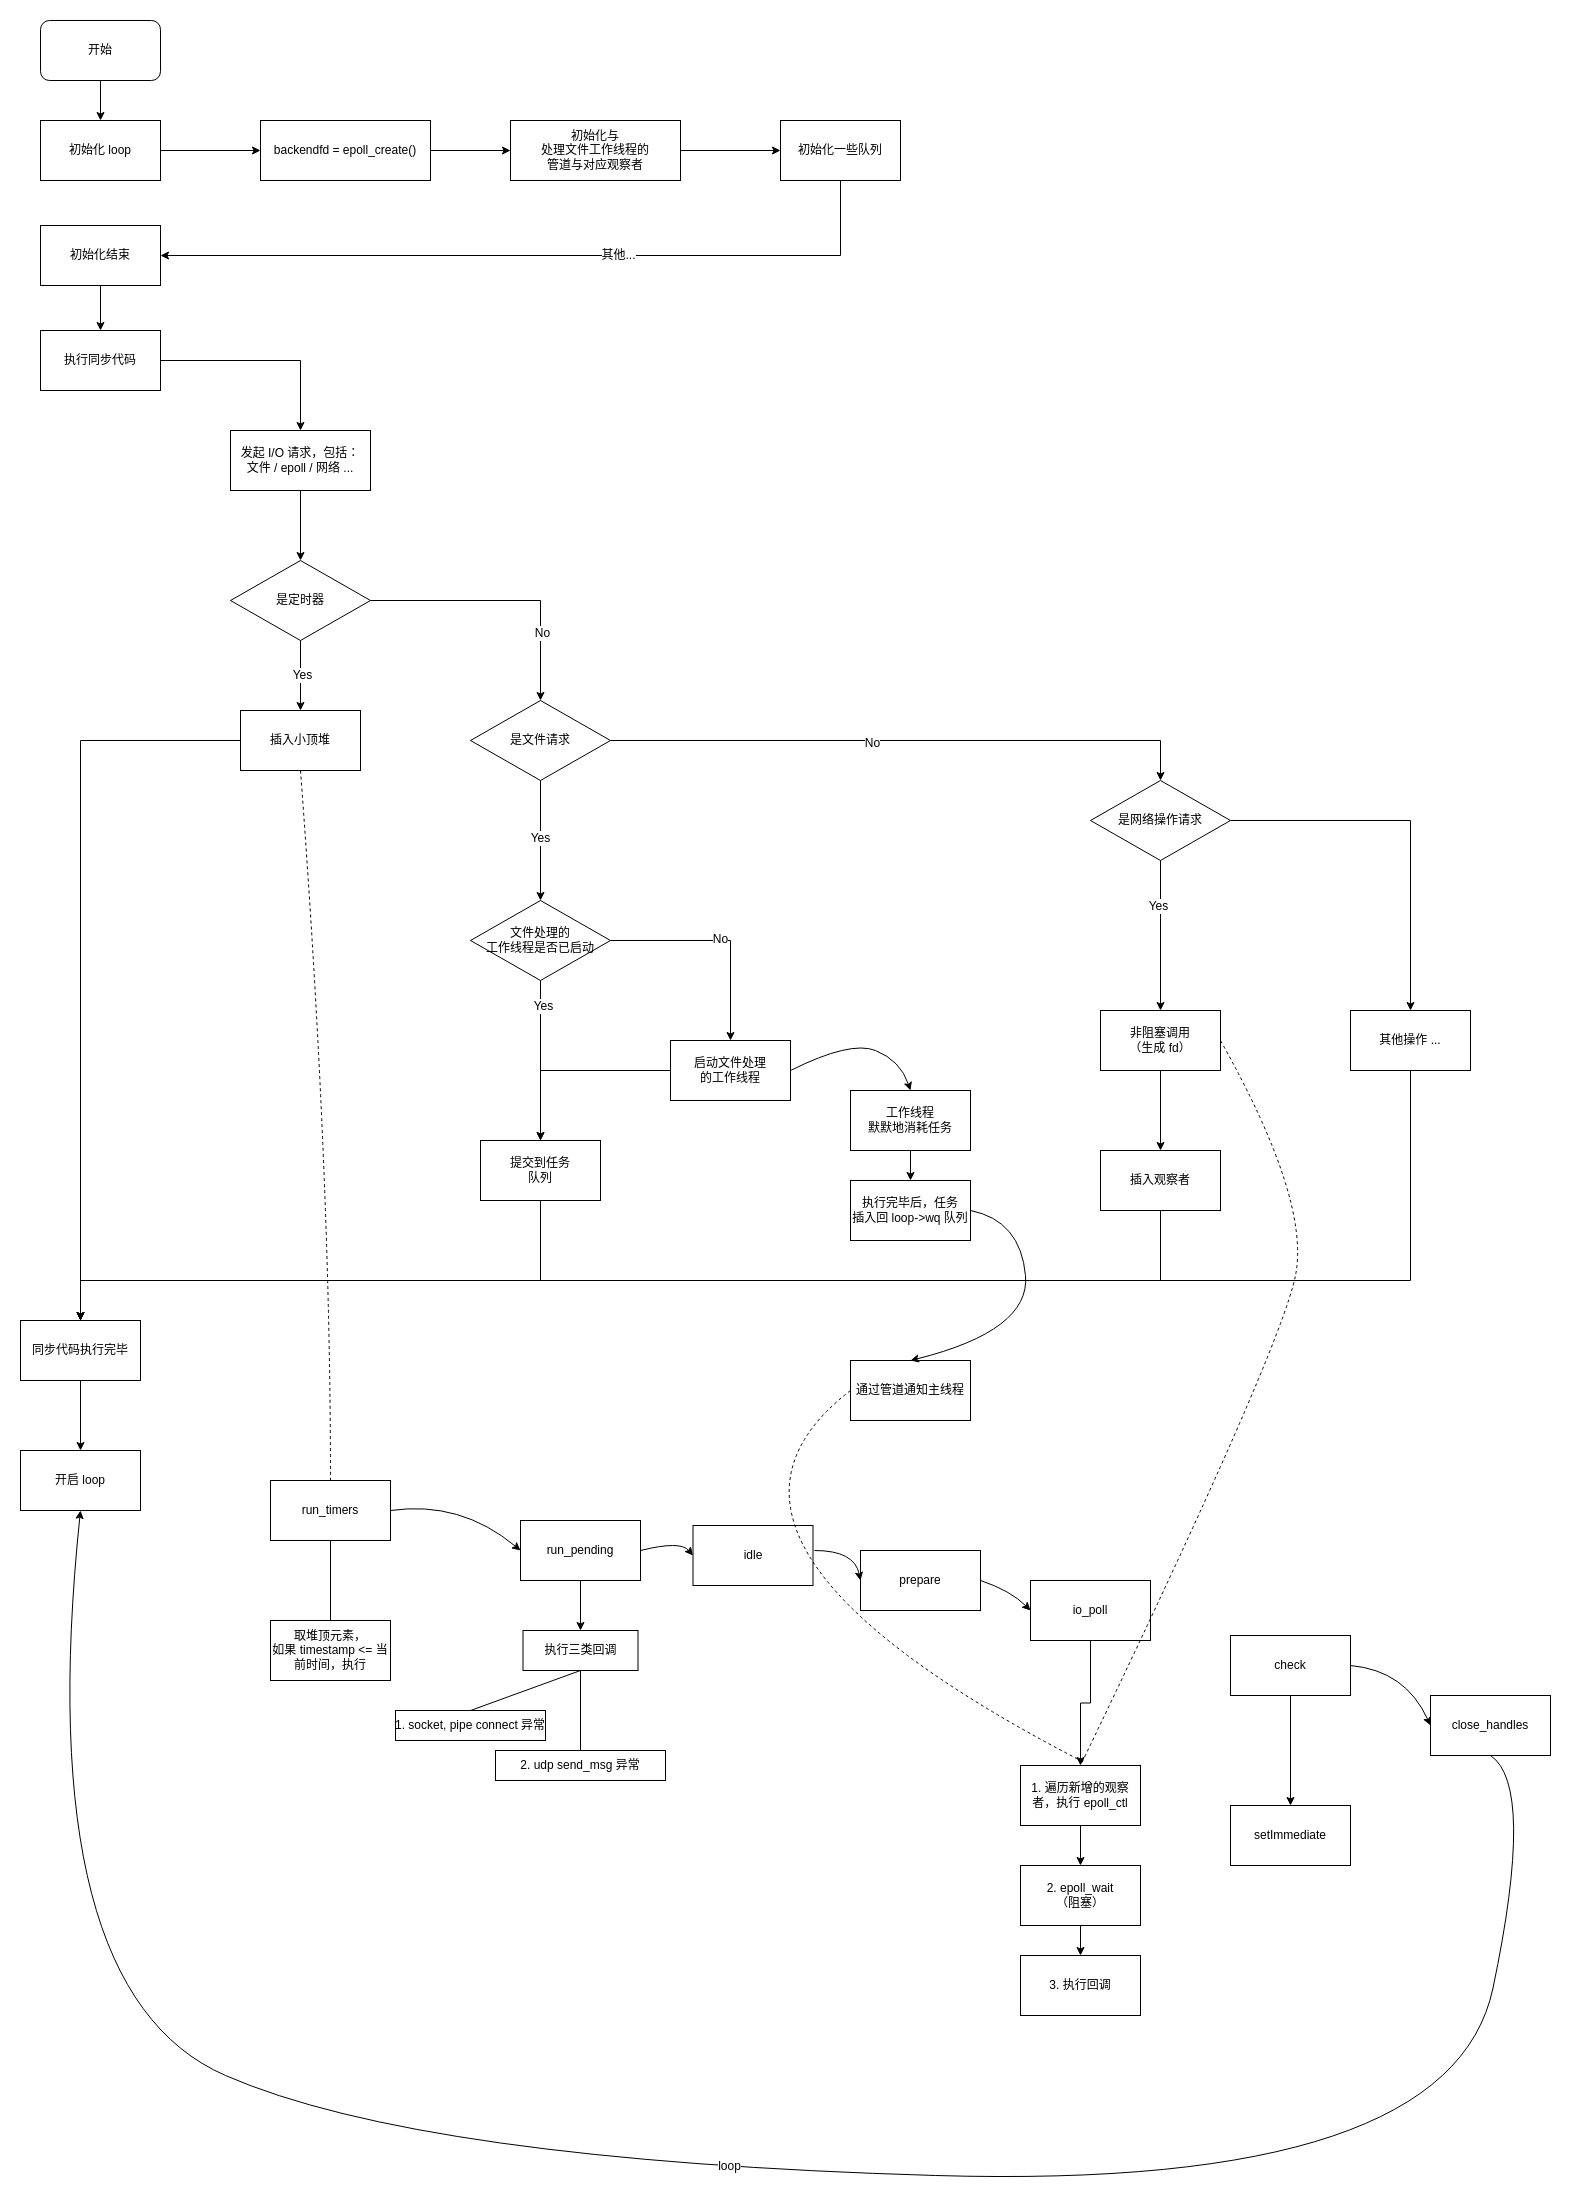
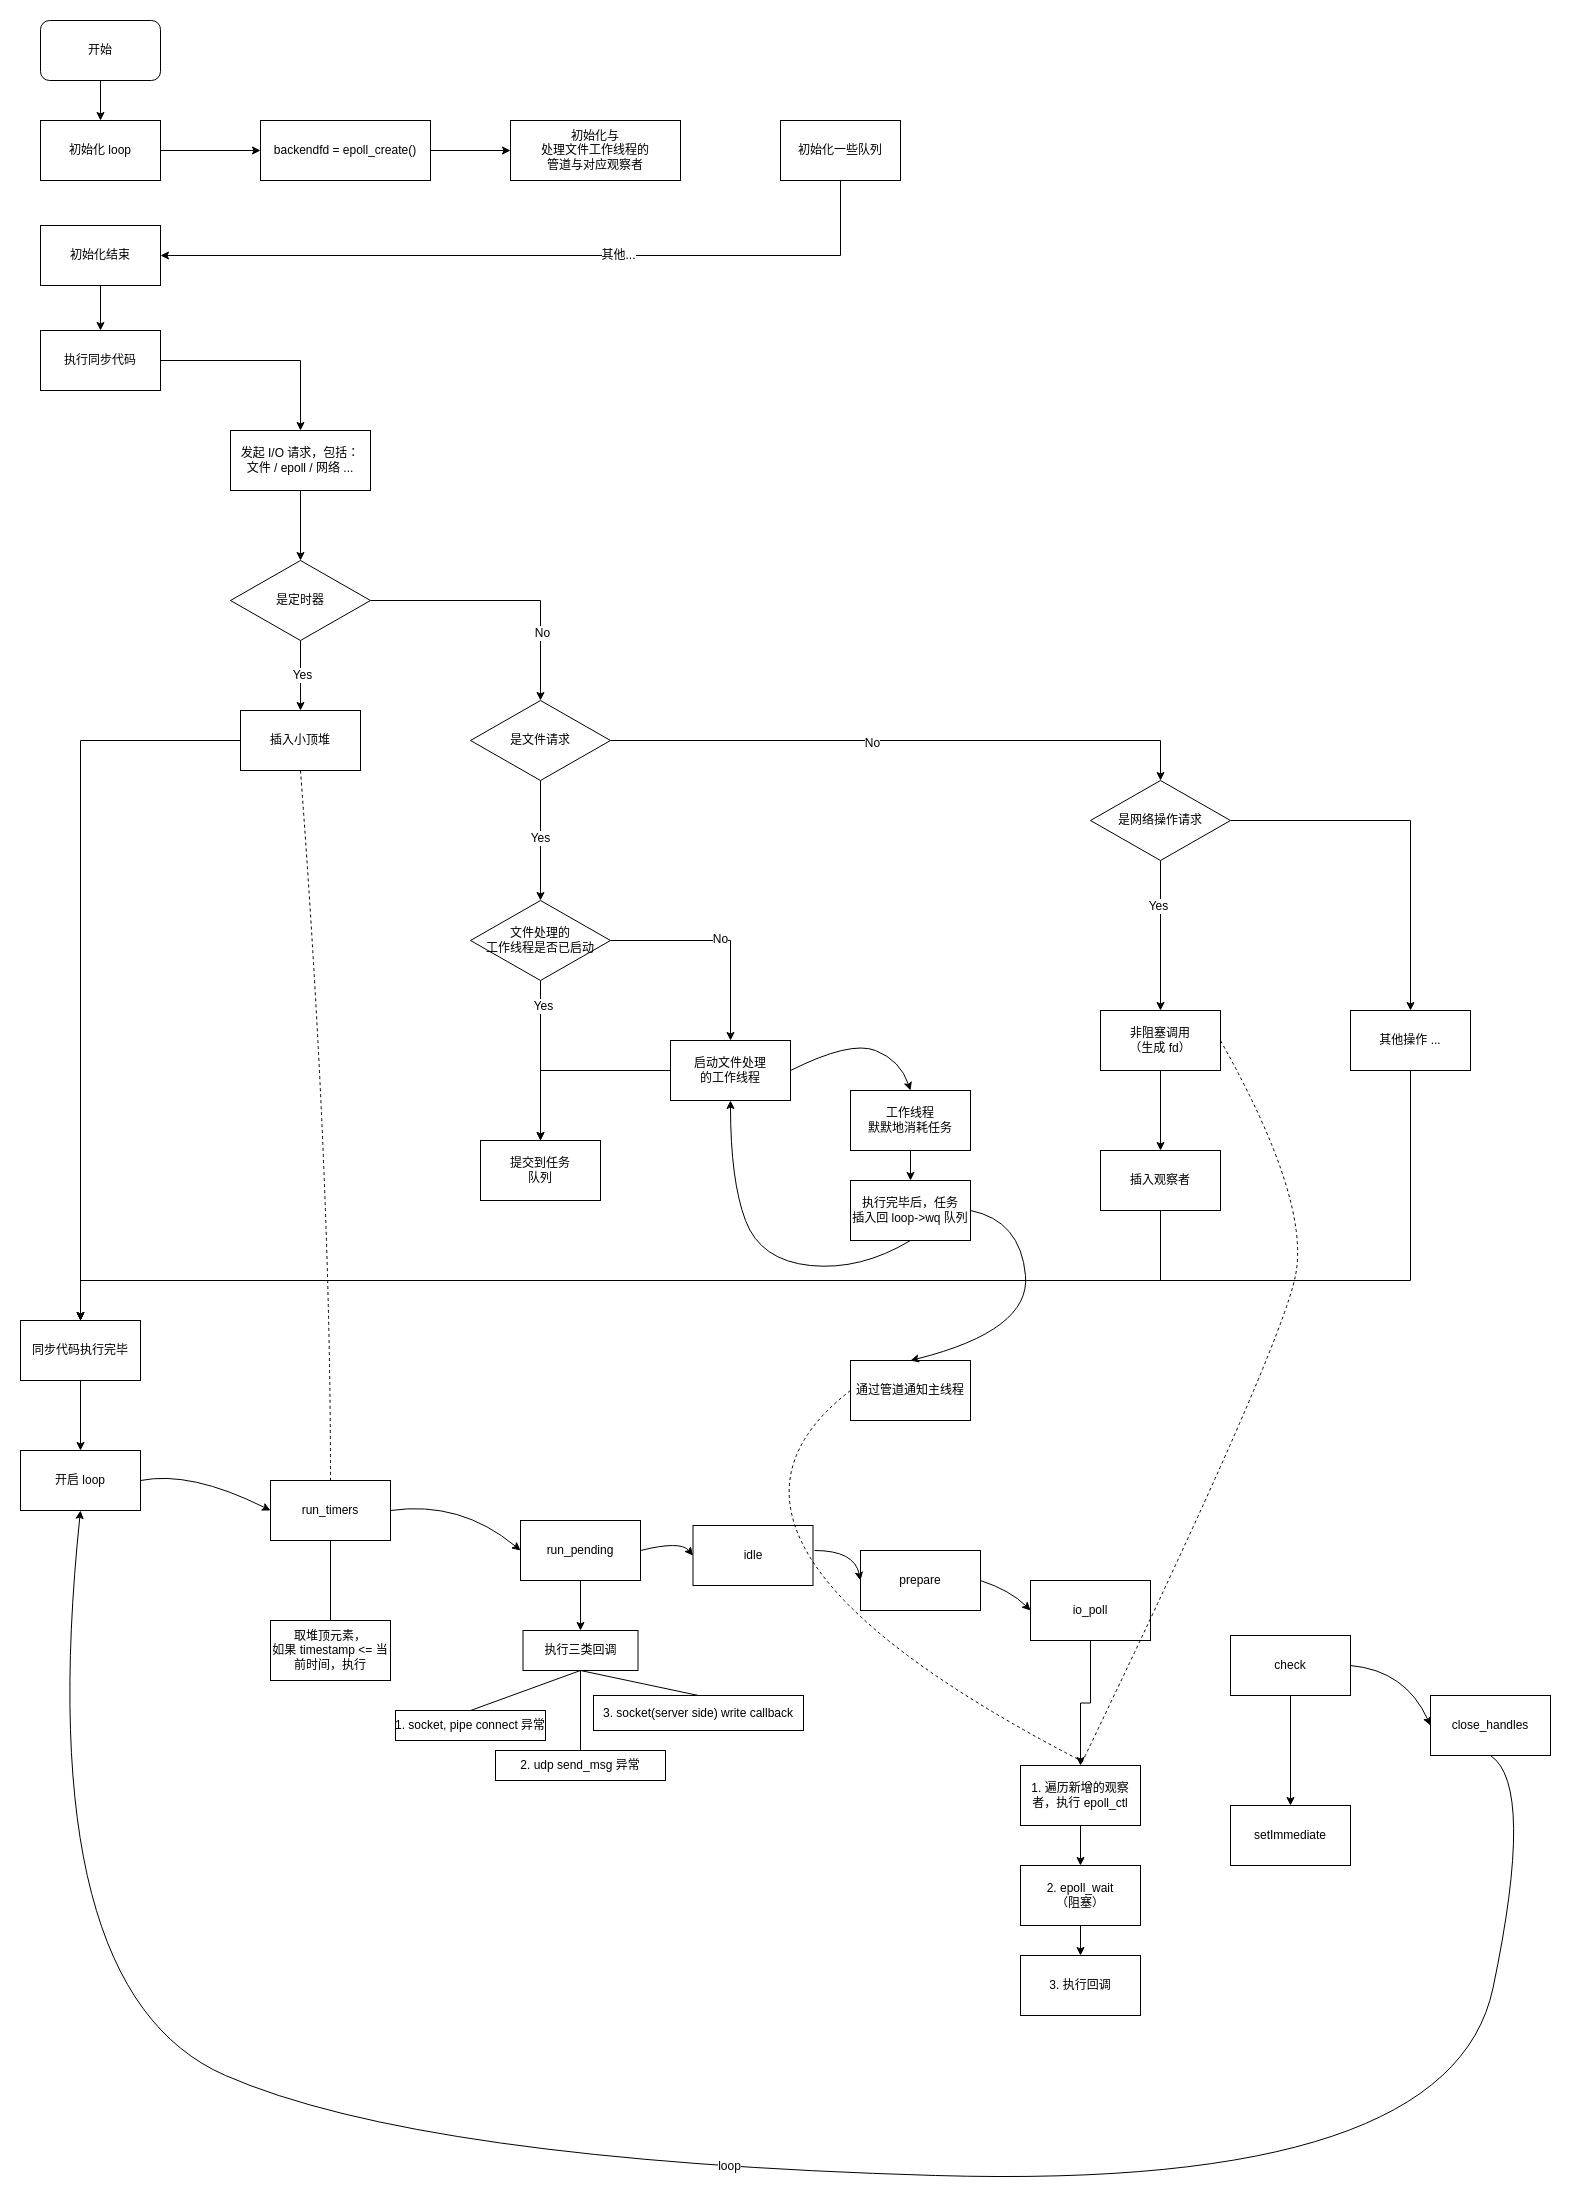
- <mxCell id="50" style="edgeStyle=orthogonalEdgeStyle;rounded=0;orthogonalLoop=1;jettySize=auto;html=1;" edge="1" parent="1" source="51" target="54"><mxGeometry relative="1" as="geometry" /></mxCell>
- <mxCell id="27" style="edgeStyle=orthogonalEdgeStyle;rounded=0;orthogonalLoop=1;jettySize=auto;html=1;entryX=0.5;entryY=0;entryDx=0;entryDy=0;" edge="1" parent="1" source="28" target="44"><mxGeometry relative="1" as="geometry"><Array as="points"><mxPoint x="540" y="1280" /><mxPoint x="80" y="1280" /></Array></mxGeometry></mxCell>
+ <mxCell id="57" value="" style="curved=1;endArrow=classic;html=1;exitX=0.5;exitY=1;exitDx=0;exitDy=0;" edge="1" parent="1" source="32" target="26"><mxGeometry width="50" height="50" relative="1" as="geometry"><mxPoint x="730" y="1230" as="sourcePoint" /><mxPoint x="780" y="1180" as="targetPoint" /><Array as="points"><mxPoint x="860" y="1270" /><mxPoint x="760" y="1260" /><mxPoint x="730" y="1180" /></Array></mxGeometry></mxCell>
+ <mxCell id="62" value="" style="curved=1;endArrow=classic;html=1;exitX=1;exitY=0.5;exitDx=0;exitDy=0;entryX=0;entryY=0.5;entryDx=0;entryDy=0;" edge="1" parent="1" source="45" target="61"><mxGeometry width="50" height="50" relative="1" as="geometry"><mxPoint x="90" y="1610" as="sourcePoint" /><mxPoint x="140" y="1560" as="targetPoint" /><Array as="points"><mxPoint x="190" y="1470" /></Array></mxGeometry></mxCell>
+ <mxCell id="76" value="" style="endArrow=none;html=1;entryX=0.5;entryY=1;entryDx=0;entryDy=0;exitX=0.5;exitY=0;exitDx=0;exitDy=0;" edge="1" parent="1" source="73" target="68"><mxGeometry width="50" height="50" relative="1" as="geometry"><mxPoint x="665" y="1880" as="sourcePoint" /><mxPoint x="630" y="1730" as="targetPoint" /></mxGeometry></mxCell>
+ <mxCell id="73" value="&lt;span style=&quot;text-align: left ; white-space: nowrap&quot;&gt;3. socket(server side) write callback&lt;/span&gt;" style="rounded=0;whiteSpace=wrap;html=1;" vertex="1" parent="1"><mxGeometry x="593" y="1695" width="210" height="35" as="geometry" /></mxCell>
